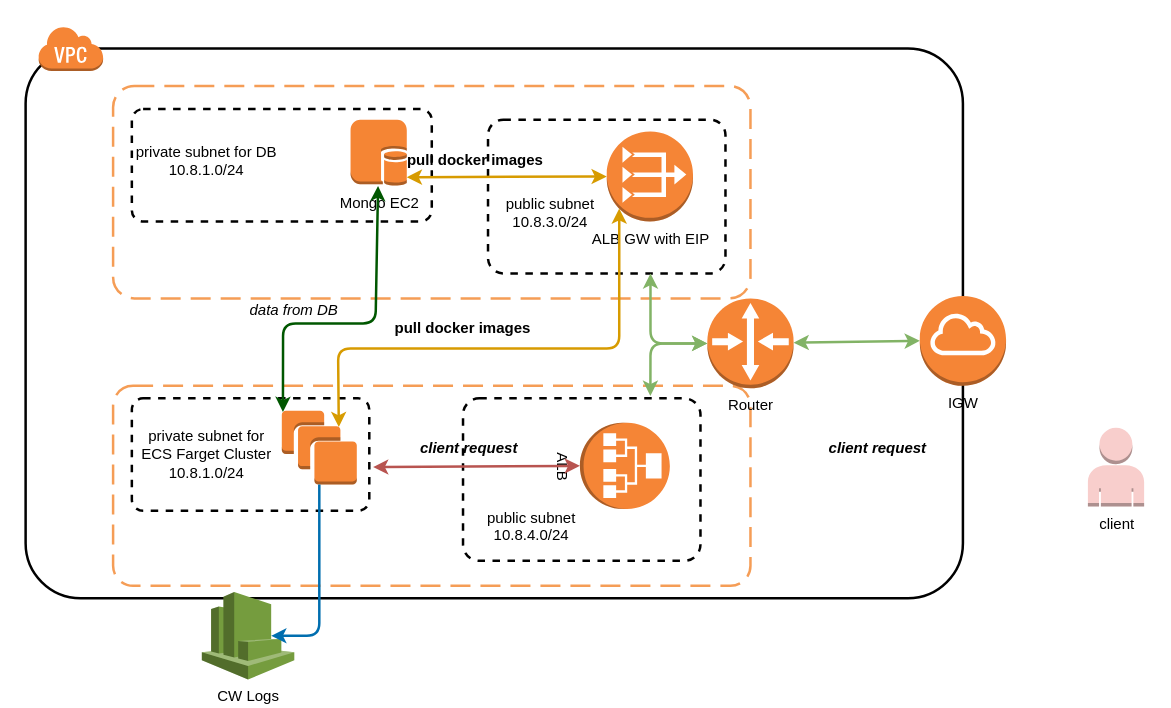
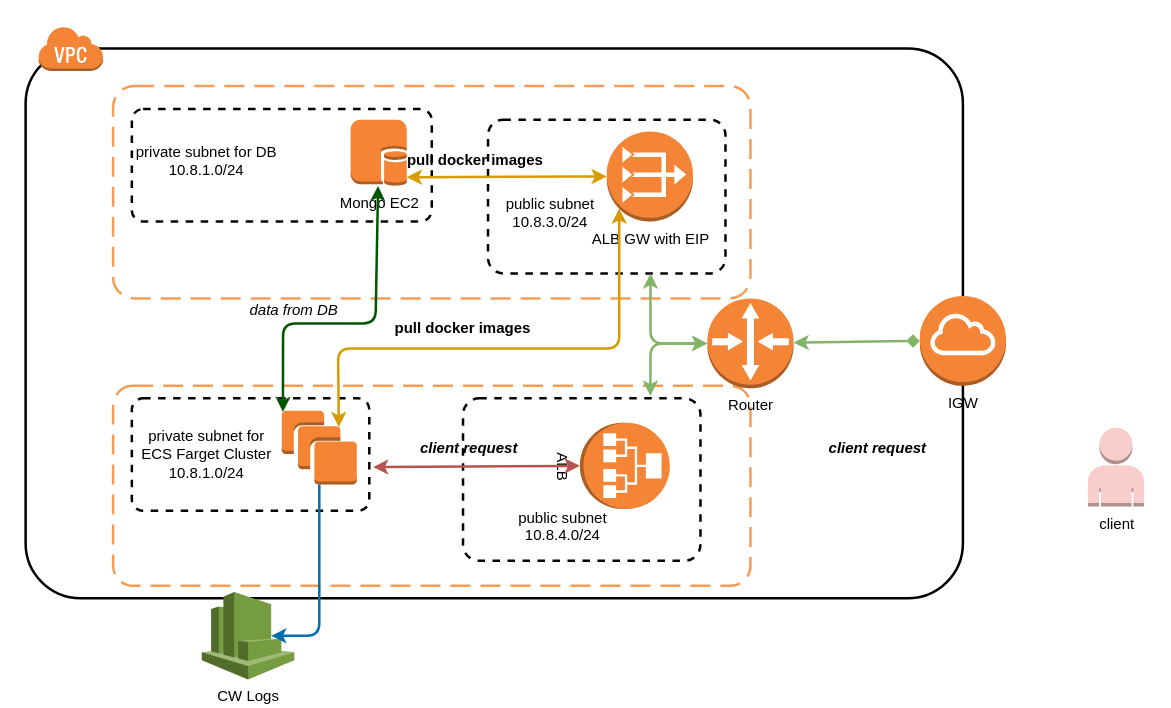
- <mxCell id="22" value="" style="endArrow=classic;startArrow=classic;html=1;strokeWidth=2;entryX=0;entryY=0.5;entryDx=0;entryDy=0;entryPerimeter=0;fillColor=#d5e8d4;strokeColor=#82b366;" parent="1" source="19" target="20" edge="1"><mxGeometry width="50" height="50" relative="1" as="geometry"><mxPoint x="20" y="578" as="sourcePoint" /><mxPoint x="70" y="528" as="targetPoint" /></mxGeometry></mxCell>
+ <mxCell id="22" value="" style="endArrow=diamond;startArrow=classic;html=1;strokeWidth=2;entryX=0;entryY=0.5;entryDx=0;entryDy=0;entryPerimeter=0;fillColor=#d5e8d4;strokeColor=#82b366;" parent="1" source="19" target="20" edge="1"><mxGeometry width="50" height="50" relative="1" as="geometry"><mxPoint x="20" y="578" as="sourcePoint" /><mxPoint x="70" y="528" as="targetPoint" /></mxGeometry></mxCell>
- <mxCell id="24" value="public subnet&lt;br&gt;10.8.4.0/24&lt;br&gt;&lt;br&gt;" style="text;html=1;strokeColor=none;fillColor=none;align=center;verticalAlign=middle;whiteSpace=wrap;rounded=0;dashed=1;" parent="1" vertex="1"><mxGeometry x="374.5" y="418" width="100" height="20" as="geometry" /></mxCell>
+ <mxCell id="24" value="public subnet&lt;br&gt;10.8.4.0/24&lt;br&gt;&lt;br&gt;" style="text;html=1;strokeColor=none;fillColor=none;align=center;verticalAlign=middle;whiteSpace=wrap;rounded=0;dashed=1;" parent="1" vertex="1"><mxGeometry x="399.5" y="418" width="100" height="20" as="geometry" /></mxCell>
